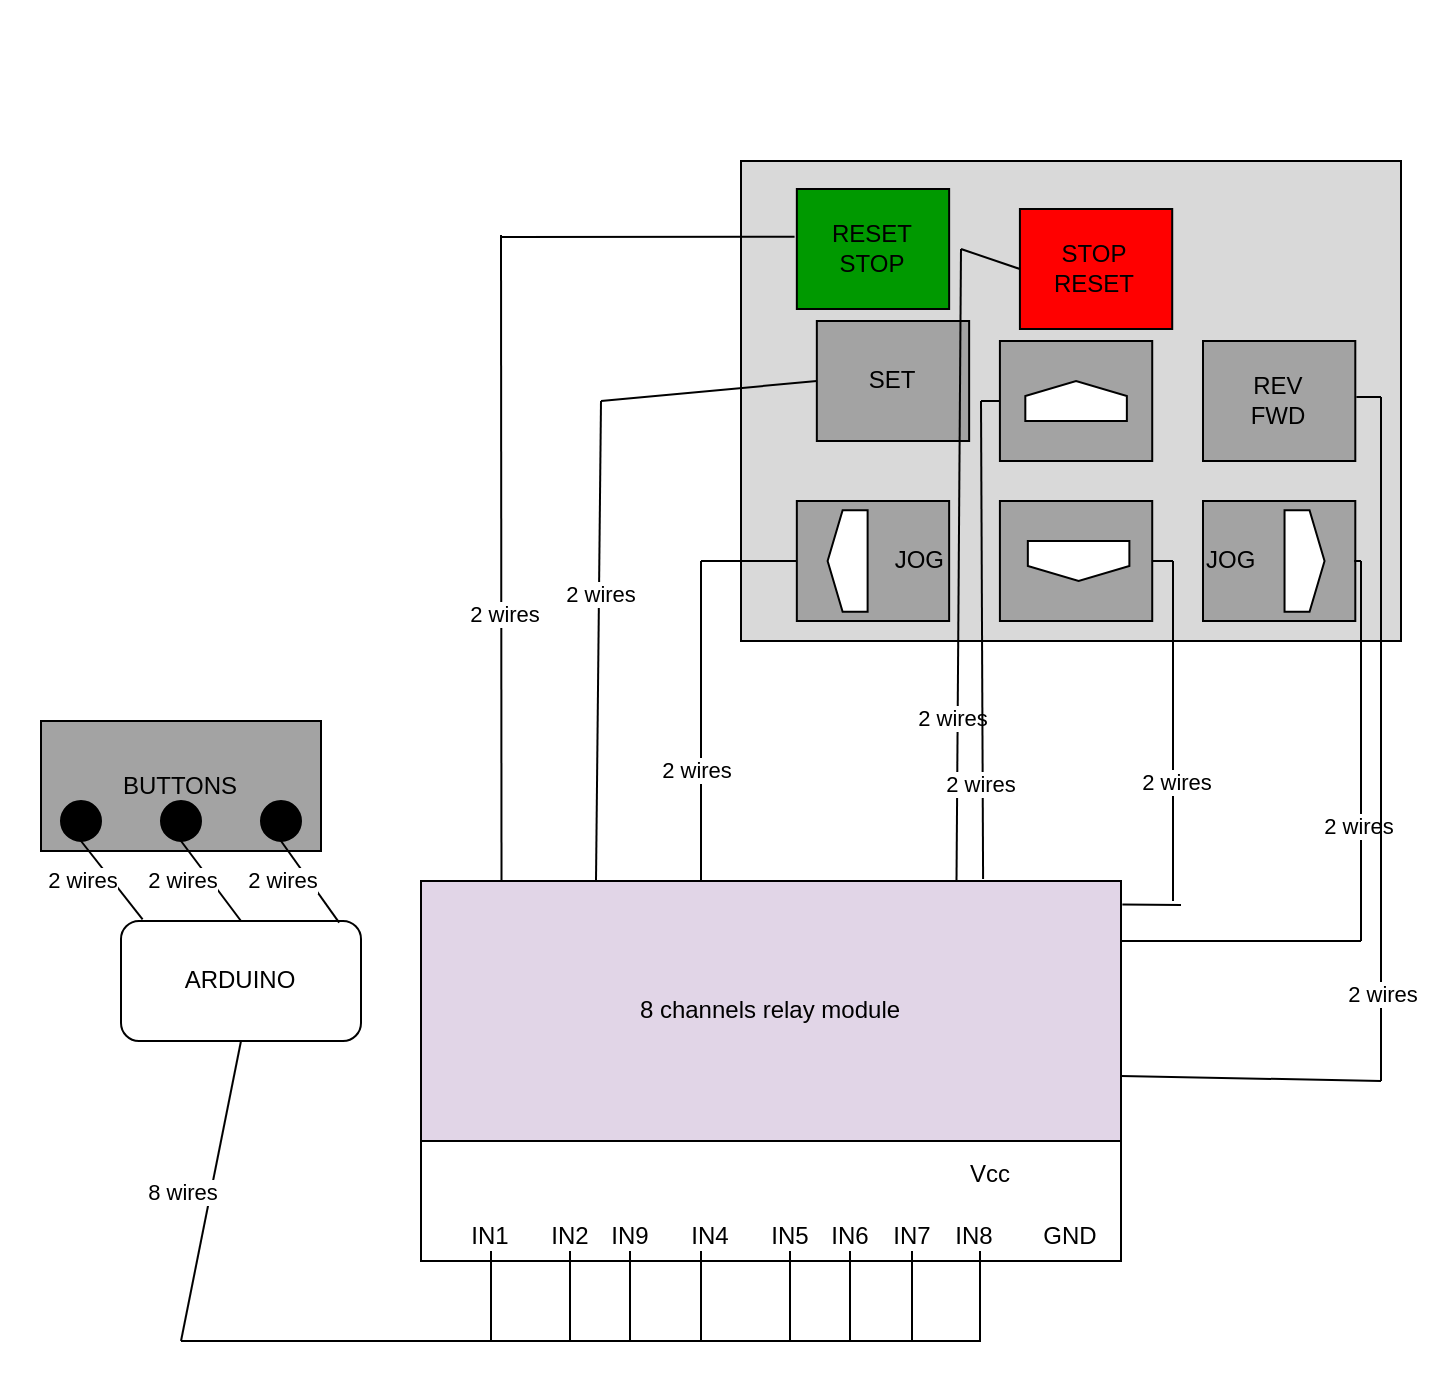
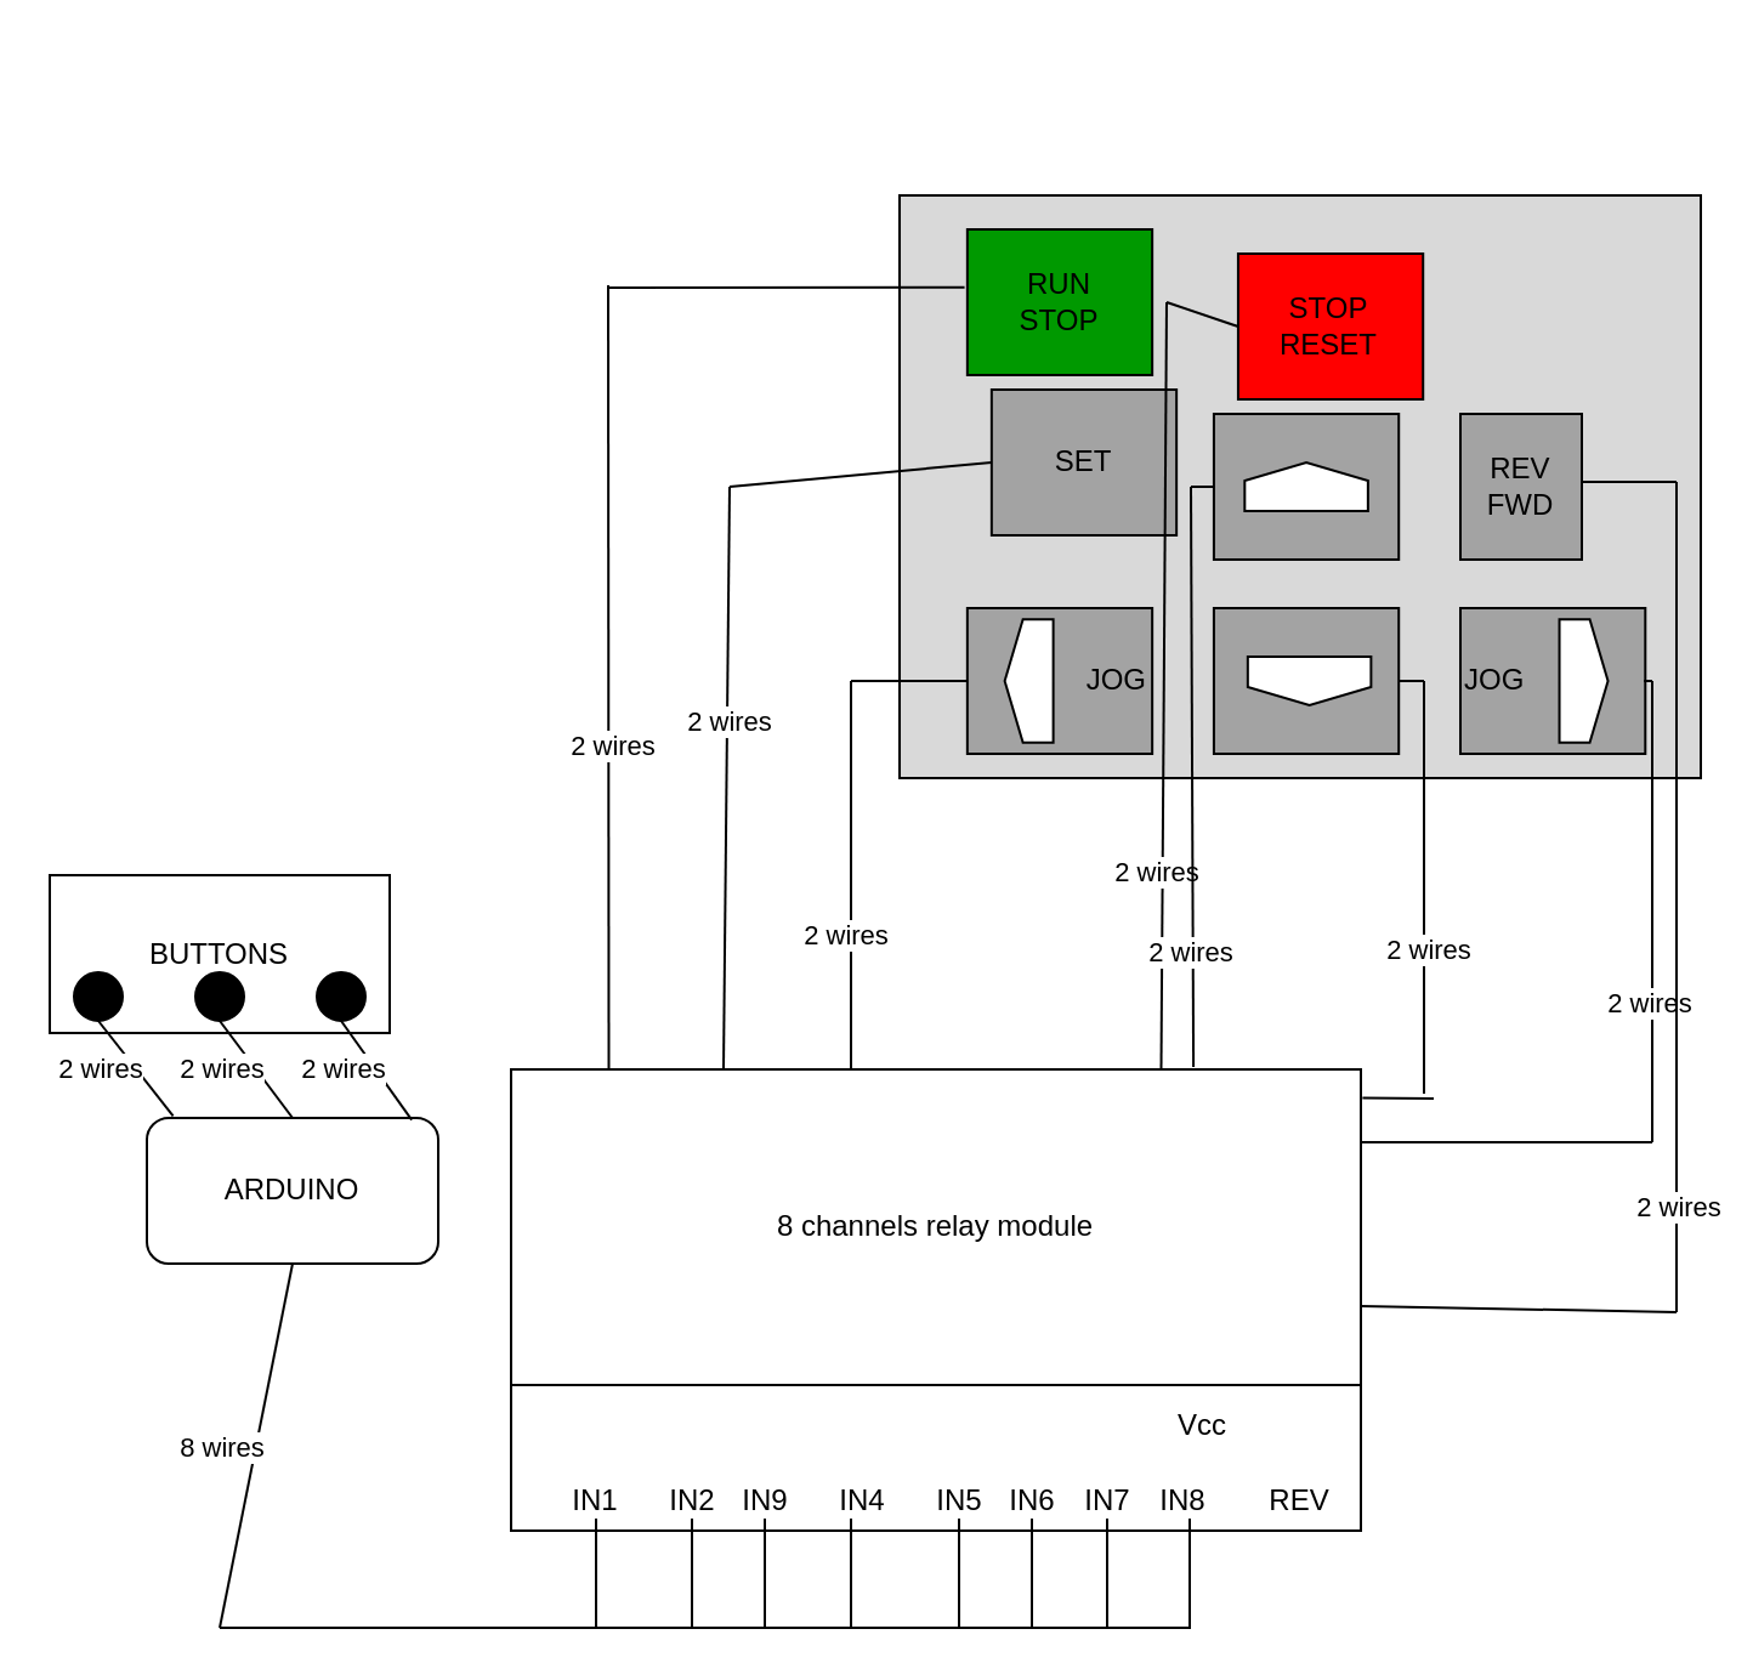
- <mxCell id="7" value="RESET&lt;br&gt;STOP" style="rounded=0;whiteSpace=wrap;html=1;fillColor=#009900;" parent="5" vertex="1"><mxGeometry x="27.923" y="74" width="76.154" height="60" as="geometry" /></mxCell>
+ <mxCell id="7" value="RUN&lt;br&gt;STOP" style="rounded=0;whiteSpace=wrap;html=1;fillColor=#009900;" parent="5" vertex="1"><mxGeometry x="27.923" y="74" width="76.154" height="60" as="geometry" /></mxCell>
- <mxCell id="13" value="REV&lt;br&gt;FWD" style="rounded=0;whiteSpace=wrap;html=1;fillColor=#A3A3A3;" parent="5" vertex="1"><mxGeometry x="231" y="150" width="76.154" height="60" as="geometry" /></mxCell>
+ <mxCell id="13" value="REV&lt;br&gt;FWD" style="rounded=0;whiteSpace=wrap;html=1;fillColor=#A3A3A3;" parent="5" vertex="1"><mxGeometry x="231" y="150" width="50" height="60" as="geometry" /></mxCell>
- <mxCell id="2" value="BUTTONS" style="rounded=0;whiteSpace=wrap;html=1;fillColor=#a3a3a3;align=center;" vertex="1" parent="1"><mxGeometry x="20" y="360" width="140" height="65" as="geometry" /></mxCell>
+ <mxCell id="2" value="BUTTONS" style="rounded=0;whiteSpace=wrap;html=1;fillColor=#FFFFFF;align=center;" vertex="1" parent="1"><mxGeometry x="20" y="360" width="140" height="65" as="geometry" /></mxCell>
- <mxCell id="4" value="8 channels relay module" style="rounded=0;whiteSpace=wrap;html=1;fillColor=#e1d5e7;" parent="1" vertex="1"><mxGeometry x="210" y="440" width="350" height="130" as="geometry" /></mxCell>
+ <mxCell id="4" value="8 channels relay module" style="rounded=0;whiteSpace=wrap;html=1;" parent="1" vertex="1"><mxGeometry x="210" y="440" width="350" height="130" as="geometry" /></mxCell>
- <mxCell id="48" value="GND" style="text;html=1;strokeColor=none;fillColor=none;align=center;verticalAlign=middle;whiteSpace=wrap;rounded=0;" vertex="1" parent="1"><mxGeometry x="510" y="610" width="50" height="15" as="geometry" /></mxCell>
+ <mxCell id="48" value="REV" style="text;html=1;strokeColor=none;fillColor=none;align=center;verticalAlign=middle;whiteSpace=wrap;rounded=0;" vertex="1" parent="1"><mxGeometry x="510" y="610" width="50" height="15" as="geometry" /></mxCell>
